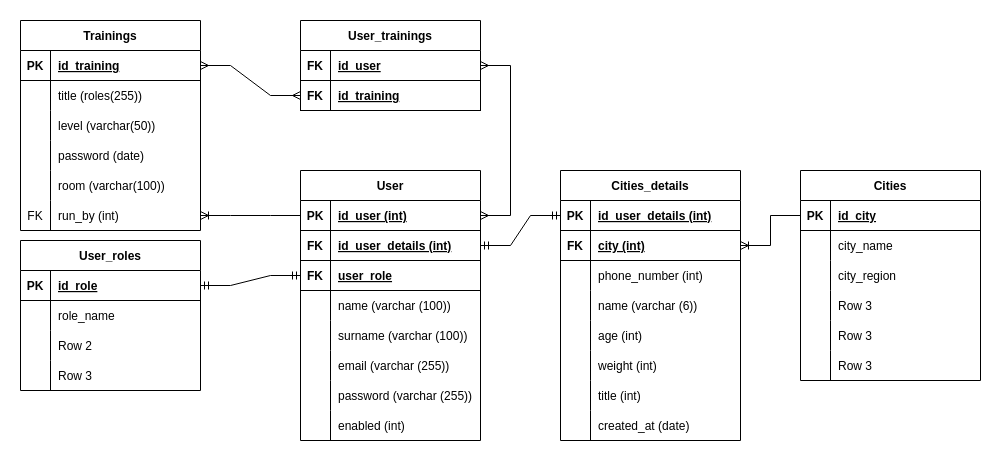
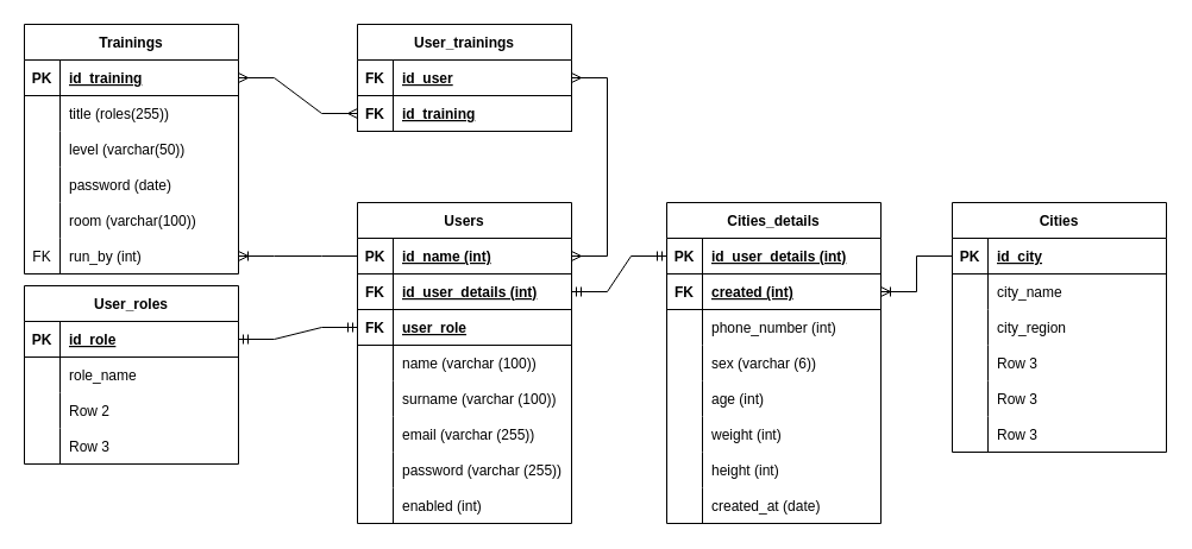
- <mxCell id="48" value="User" style="shape=table;startSize=30;container=1;collapsible=1;childLayout=tableLayout;fixedRows=1;rowLines=0;fontStyle=1;align=center;resizeLast=1;" parent="1" vertex="1"><mxGeometry x="300" y="170" width="180" height="270" as="geometry" /></mxCell>
+ <mxCell id="48" value="Users" style="shape=table;startSize=30;container=1;collapsible=1;childLayout=tableLayout;fixedRows=1;rowLines=0;fontStyle=1;align=center;resizeLast=1;" parent="1" vertex="1"><mxGeometry x="300" y="170" width="180" height="270" as="geometry" /></mxCell>
- <mxCell id="51" value="id_user (int)" style="shape=partialRectangle;connectable=0;fillColor=none;top=0;left=0;bottom=0;right=0;align=left;spacingLeft=6;fontStyle=5;overflow=hidden;" parent="49" vertex="1"><mxGeometry x="30" width="150" height="30" as="geometry"><mxRectangle width="150" height="30" as="alternateBounds" /></mxGeometry></mxCell>
+ <mxCell id="51" value="id_name (int)" style="shape=partialRectangle;connectable=0;fillColor=none;top=0;left=0;bottom=0;right=0;align=left;spacingLeft=6;fontStyle=5;overflow=hidden;" parent="49" vertex="1"><mxGeometry x="30" width="150" height="30" as="geometry"><mxRectangle width="150" height="30" as="alternateBounds" /></mxGeometry></mxCell>
- <mxCell id="27" value="city (int)" style="shape=partialRectangle;connectable=0;fillColor=none;top=0;left=0;bottom=0;right=0;align=left;spacingLeft=6;fontStyle=5;overflow=hidden;" parent="25" vertex="1"><mxGeometry x="30" width="150" height="30" as="geometry"><mxRectangle width="150" height="30" as="alternateBounds" /></mxGeometry></mxCell>
+ <mxCell id="27" value="created (int)" style="shape=partialRectangle;connectable=0;fillColor=none;top=0;left=0;bottom=0;right=0;align=left;spacingLeft=6;fontStyle=5;overflow=hidden;" parent="25" vertex="1"><mxGeometry x="30" width="150" height="30" as="geometry"><mxRectangle width="150" height="30" as="alternateBounds" /></mxGeometry></mxCell>
- <mxCell id="33" value="name (varchar (6))" style="shape=partialRectangle;connectable=0;fillColor=none;top=0;left=0;bottom=0;right=0;align=left;spacingLeft=6;overflow=hidden;" parent="31" vertex="1"><mxGeometry x="30" width="150" height="30" as="geometry"><mxRectangle width="150" height="30" as="alternateBounds" /></mxGeometry></mxCell>
+ <mxCell id="33" value="sex (varchar (6))" style="shape=partialRectangle;connectable=0;fillColor=none;top=0;left=0;bottom=0;right=0;align=left;spacingLeft=6;overflow=hidden;" parent="31" vertex="1"><mxGeometry x="30" width="150" height="30" as="geometry"><mxRectangle width="150" height="30" as="alternateBounds" /></mxGeometry></mxCell>
- <mxCell id="42" value="title (int)" style="shape=partialRectangle;connectable=0;fillColor=none;top=0;left=0;bottom=0;right=0;align=left;spacingLeft=6;overflow=hidden;" parent="40" vertex="1"><mxGeometry x="30" width="150" height="30" as="geometry"><mxRectangle width="150" height="30" as="alternateBounds" /></mxGeometry></mxCell>
+ <mxCell id="42" value="height (int)" style="shape=partialRectangle;connectable=0;fillColor=none;top=0;left=0;bottom=0;right=0;align=left;spacingLeft=6;overflow=hidden;" parent="40" vertex="1"><mxGeometry x="30" width="150" height="30" as="geometry"><mxRectangle width="150" height="30" as="alternateBounds" /></mxGeometry></mxCell>
